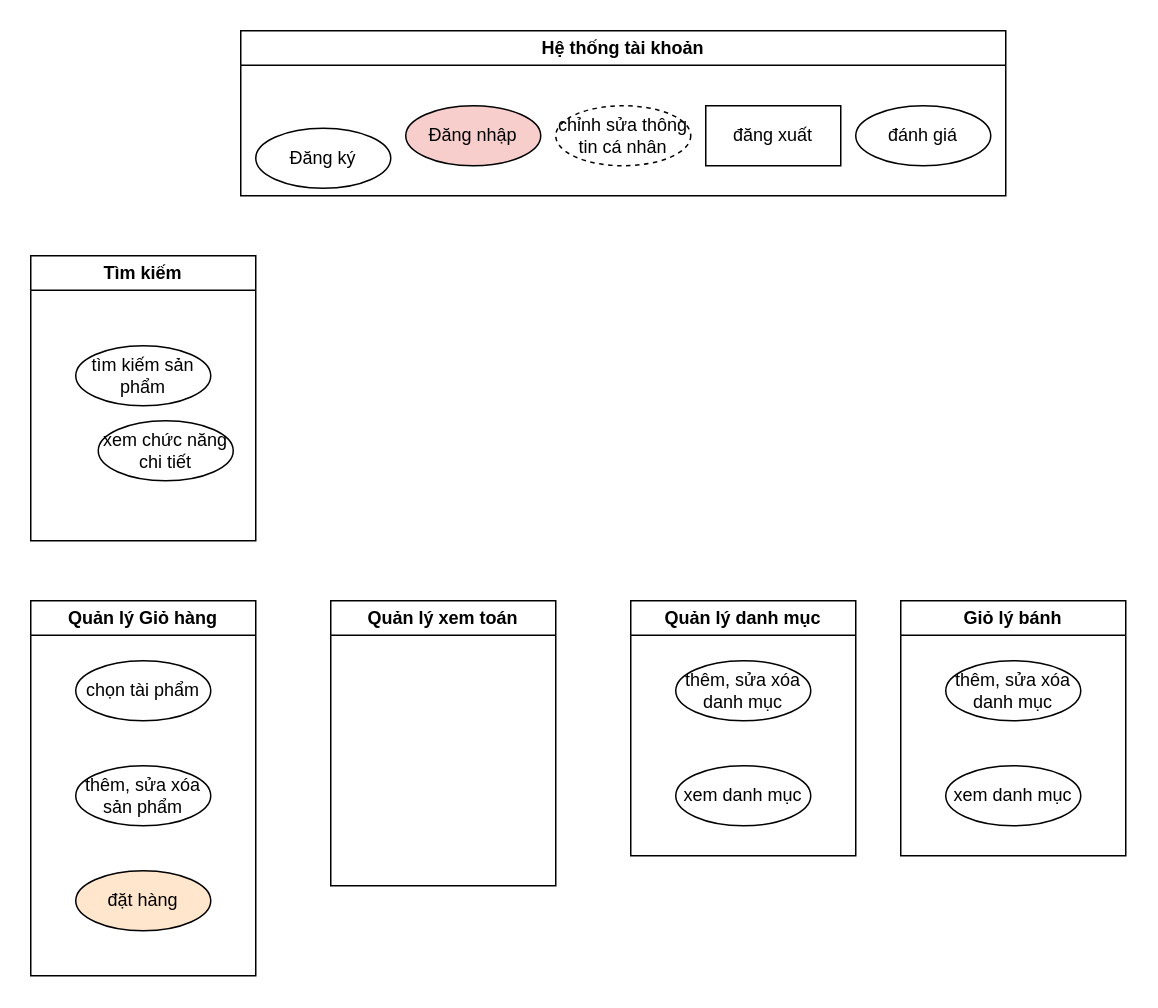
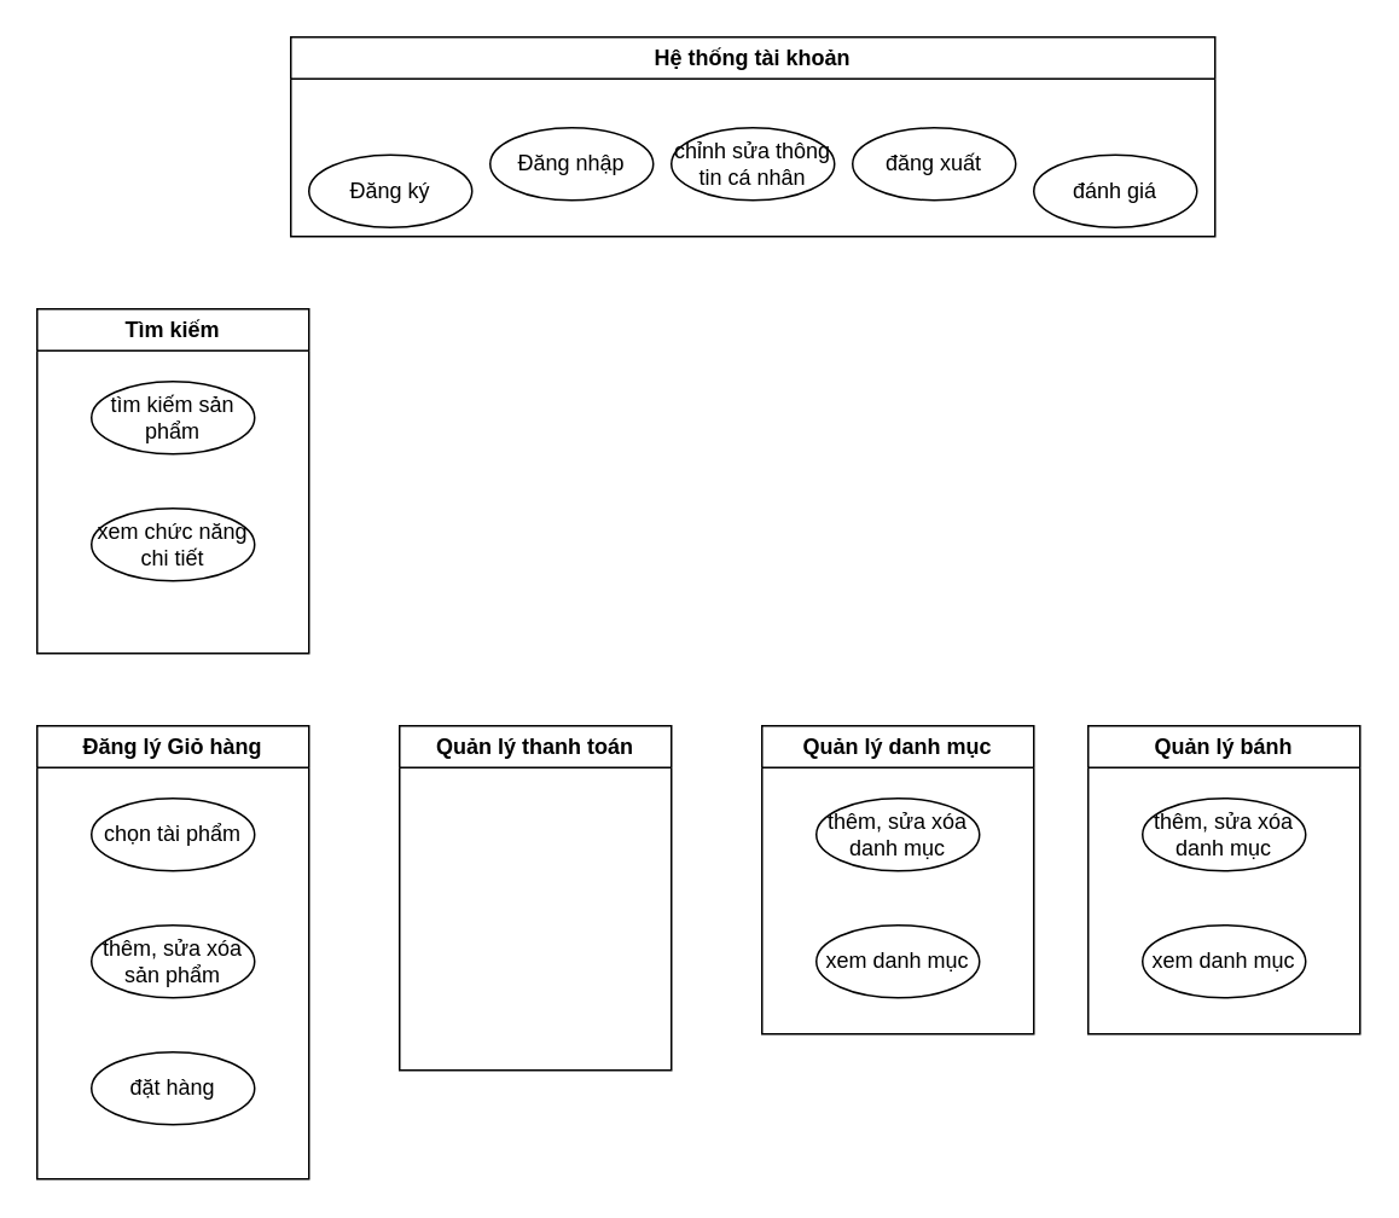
- <mxCell id="4" value="Đăng nhập" style="ellipse;whiteSpace=wrap;html=1;fillColor=#f8cecc;" vertex="1" parent="2"><mxGeometry x="110" y="50" width="90" height="40" as="geometry" /></mxCell>
+ <mxCell id="4" value="Đăng nhập" style="ellipse;whiteSpace=wrap;html=1;" vertex="1" parent="2"><mxGeometry x="110" y="50" width="90" height="40" as="geometry" /></mxCell>
- <mxCell id="5" value="chỉnh sửa thông tin cá nhân" style="ellipse;whiteSpace=wrap;html=1;dashed=1;" vertex="1" parent="2"><mxGeometry x="210" y="50" width="90" height="40" as="geometry" /></mxCell>
+ <mxCell id="5" value="chỉnh sửa thông tin cá nhân" style="ellipse;whiteSpace=wrap;html=1;" vertex="1" parent="2"><mxGeometry x="210" y="50" width="90" height="40" as="geometry" /></mxCell>
- <mxCell id="6" value="đăng xuất" style="whiteSpace=wrap;html=1;rounded=0;" vertex="1" parent="2"><mxGeometry x="310" y="50" width="90" height="40" as="geometry" /></mxCell>
+ <mxCell id="6" value="đăng xuất" style="ellipse;whiteSpace=wrap;html=1;" vertex="1" parent="2"><mxGeometry x="310" y="50" width="90" height="40" as="geometry" /></mxCell>
- <mxCell id="7" value="đánh giá" style="ellipse;whiteSpace=wrap;html=1;" vertex="1" parent="2"><mxGeometry x="410" y="50" width="90" height="40" as="geometry" /></mxCell>
+ <mxCell id="7" value="đánh giá" style="ellipse;whiteSpace=wrap;html=1;" vertex="1" parent="2"><mxGeometry x="410" y="65" width="90" height="40" as="geometry" /></mxCell>
- <mxCell id="9" value="tìm kiếm sản phẩm" style="ellipse;whiteSpace=wrap;html=1;" vertex="1" parent="8"><mxGeometry x="30" y="60" width="90" height="40" as="geometry" /></mxCell>
+ <mxCell id="9" value="tìm kiếm sản phẩm" style="ellipse;whiteSpace=wrap;html=1;" vertex="1" parent="8"><mxGeometry x="30" y="40" width="90" height="40" as="geometry" /></mxCell>
- <mxCell id="10" value="xem chức năng chi tiết" style="ellipse;whiteSpace=wrap;html=1;" vertex="1" parent="8"><mxGeometry x="45" y="110" width="90" height="40" as="geometry" /></mxCell>
+ <mxCell id="10" value="xem chức năng chi tiết" style="ellipse;whiteSpace=wrap;html=1;" vertex="1" parent="8"><mxGeometry x="30" y="110" width="90" height="40" as="geometry" /></mxCell>
- <mxCell id="11" value="Quản lý Giỏ hàng" style="swimlane;whiteSpace=wrap;html=1;startSize=23;" vertex="1" parent="1"><mxGeometry x="20" y="400" width="150" height="250" as="geometry" /></mxCell>
+ <mxCell id="11" value="Đăng lý Giỏ hàng" style="swimlane;whiteSpace=wrap;html=1;startSize=23;" vertex="1" parent="1"><mxGeometry x="20" y="400" width="150" height="250" as="geometry" /></mxCell>
- <mxCell id="15" value="Quản lý xem toán" style="swimlane;whiteSpace=wrap;html=1;startSize=23;" vertex="1" parent="1"><mxGeometry x="220" y="400" width="150" height="190" as="geometry" /></mxCell>
+ <mxCell id="15" value="Quản lý thanh toán" style="swimlane;whiteSpace=wrap;html=1;startSize=23;" vertex="1" parent="1"><mxGeometry x="220" y="400" width="150" height="190" as="geometry" /></mxCell>
- <mxCell id="19" value="Giỏ lý bánh" style="swimlane;whiteSpace=wrap;html=1;startSize=23;" vertex="1" parent="1"><mxGeometry x="600" y="400" width="150" height="170" as="geometry" /></mxCell>
+ <mxCell id="19" value="Quản lý bánh" style="swimlane;whiteSpace=wrap;html=1;startSize=23;" vertex="1" parent="1"><mxGeometry x="600" y="400" width="150" height="170" as="geometry" /></mxCell>
- <mxCell id="14" value="đặt hàng" style="ellipse;whiteSpace=wrap;html=1;fillColor=#ffe6cc;" vertex="1" parent="11"><mxGeometry x="30" y="180" width="90" height="40" as="geometry" /></mxCell>
+ <mxCell id="14" value="đặt hàng" style="ellipse;whiteSpace=wrap;html=1;" vertex="1" parent="11"><mxGeometry x="30" y="180" width="90" height="40" as="geometry" /></mxCell>
